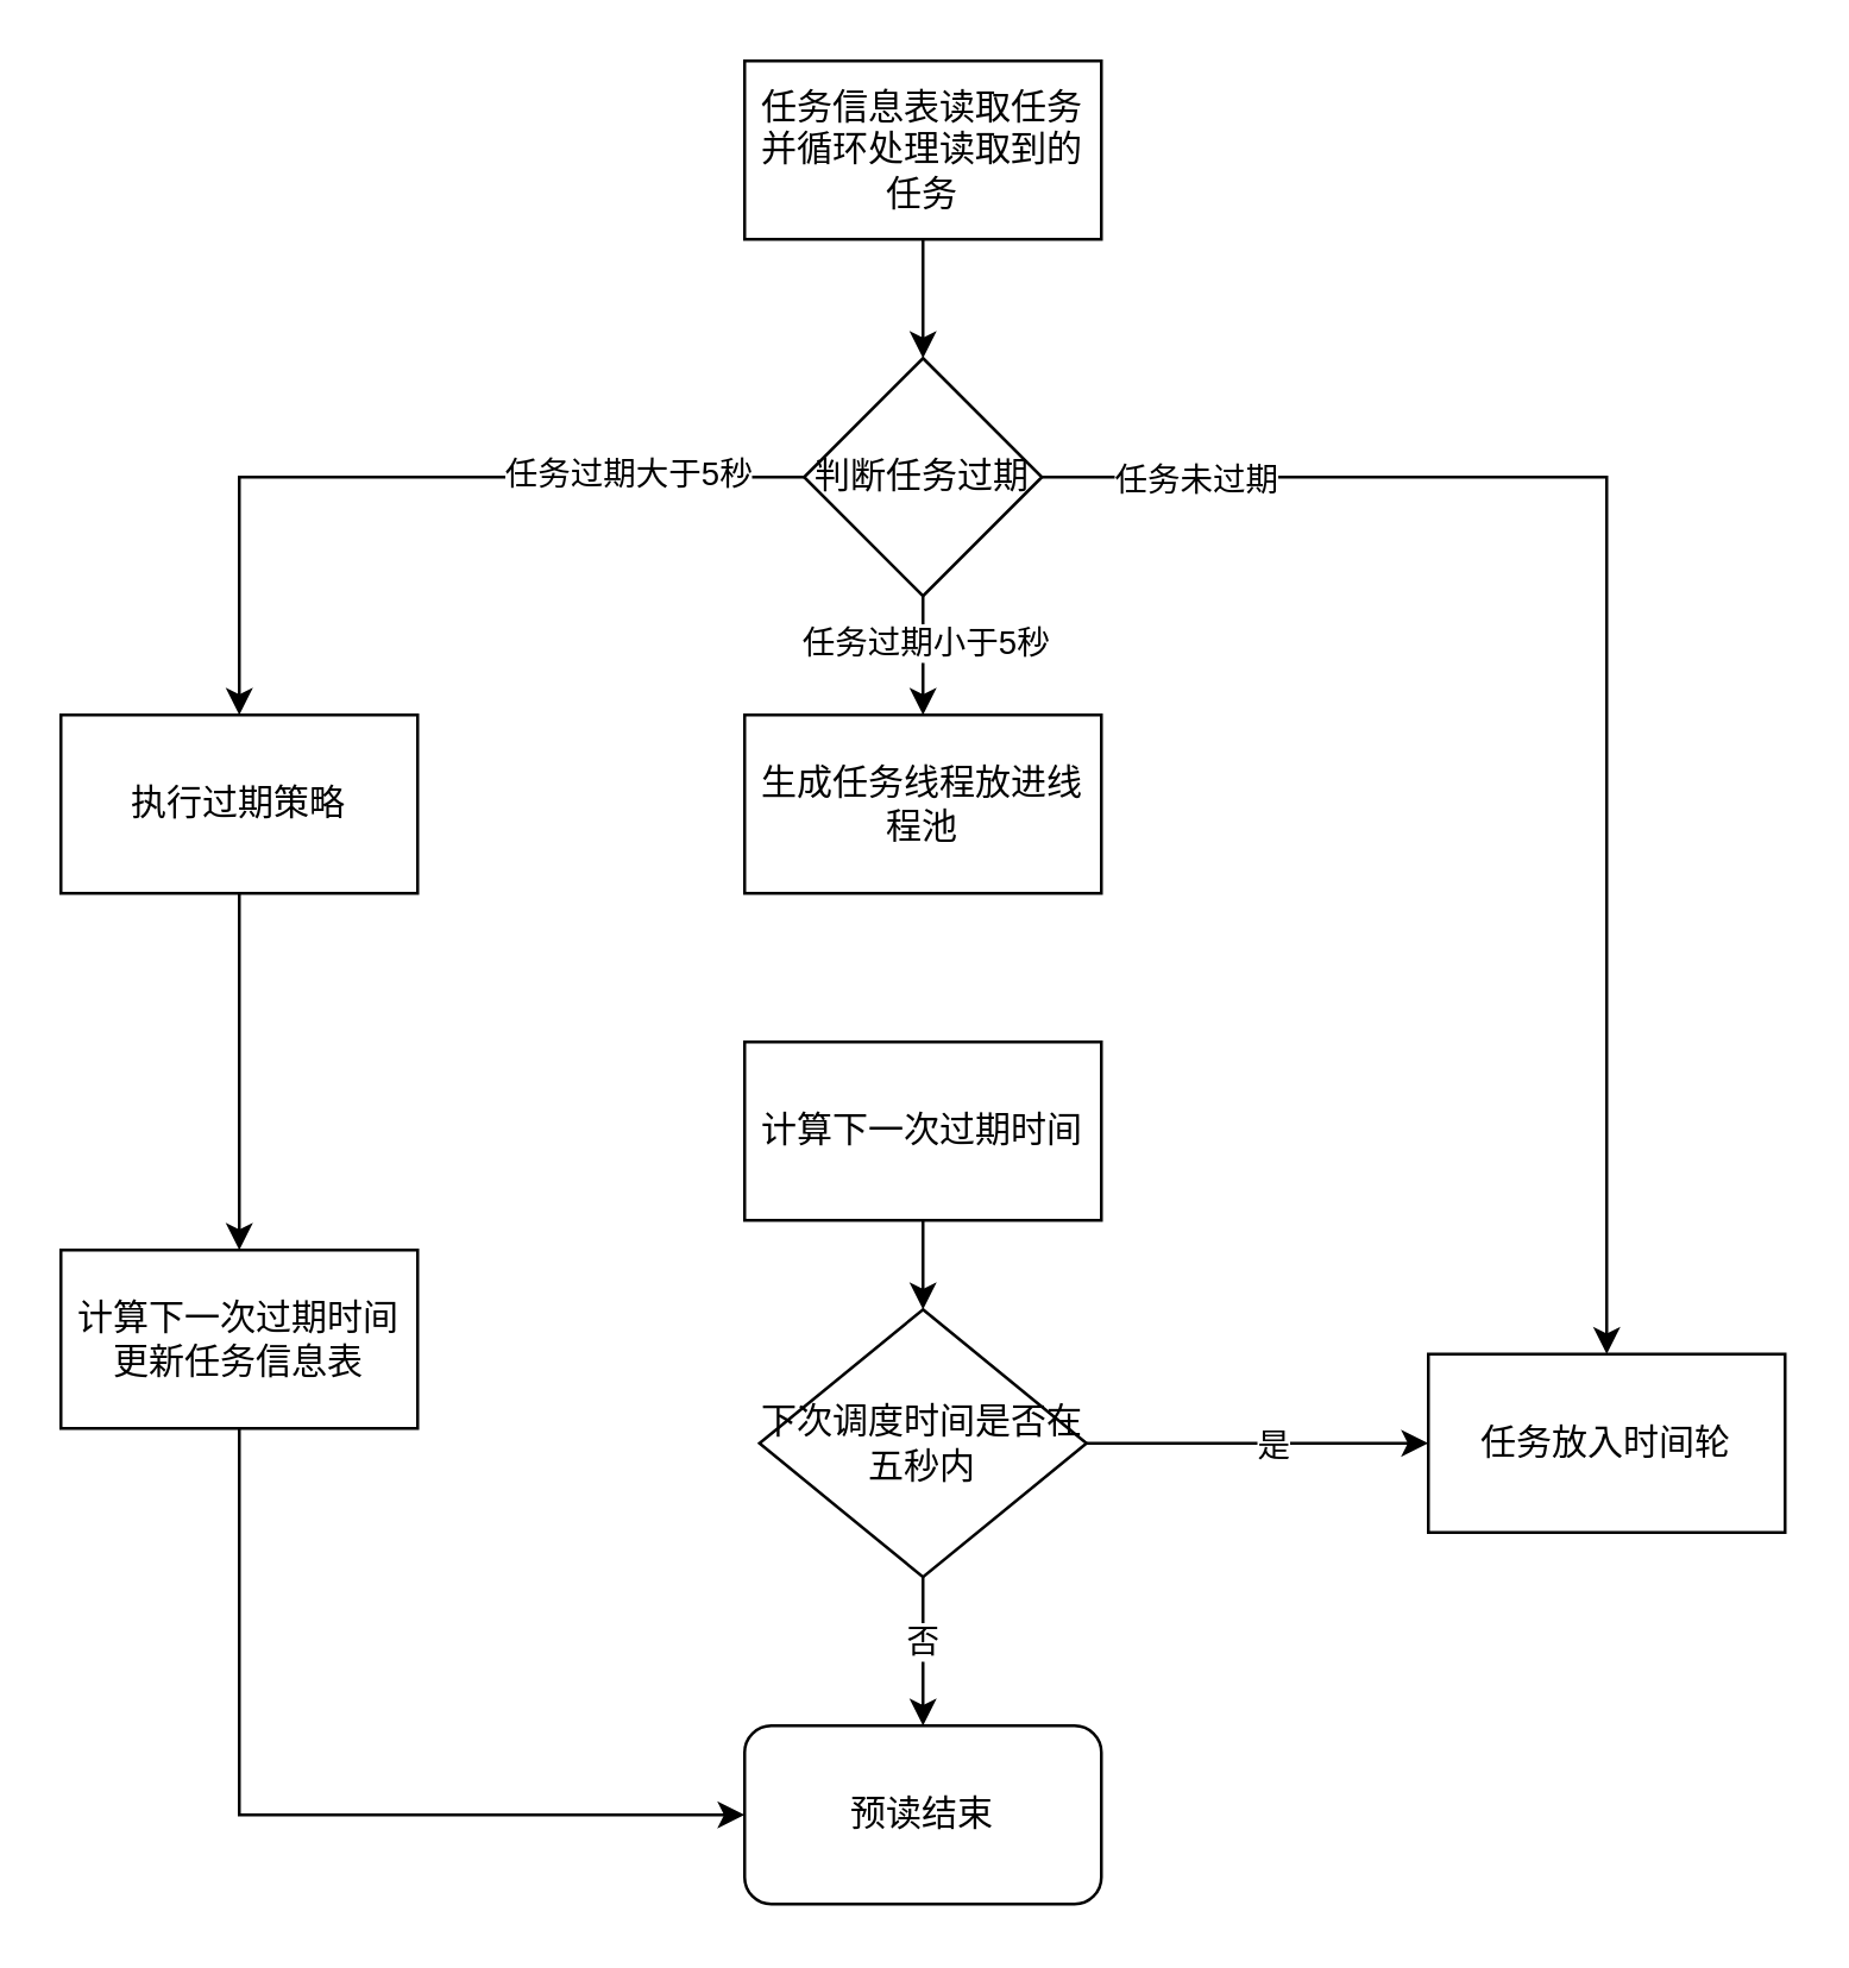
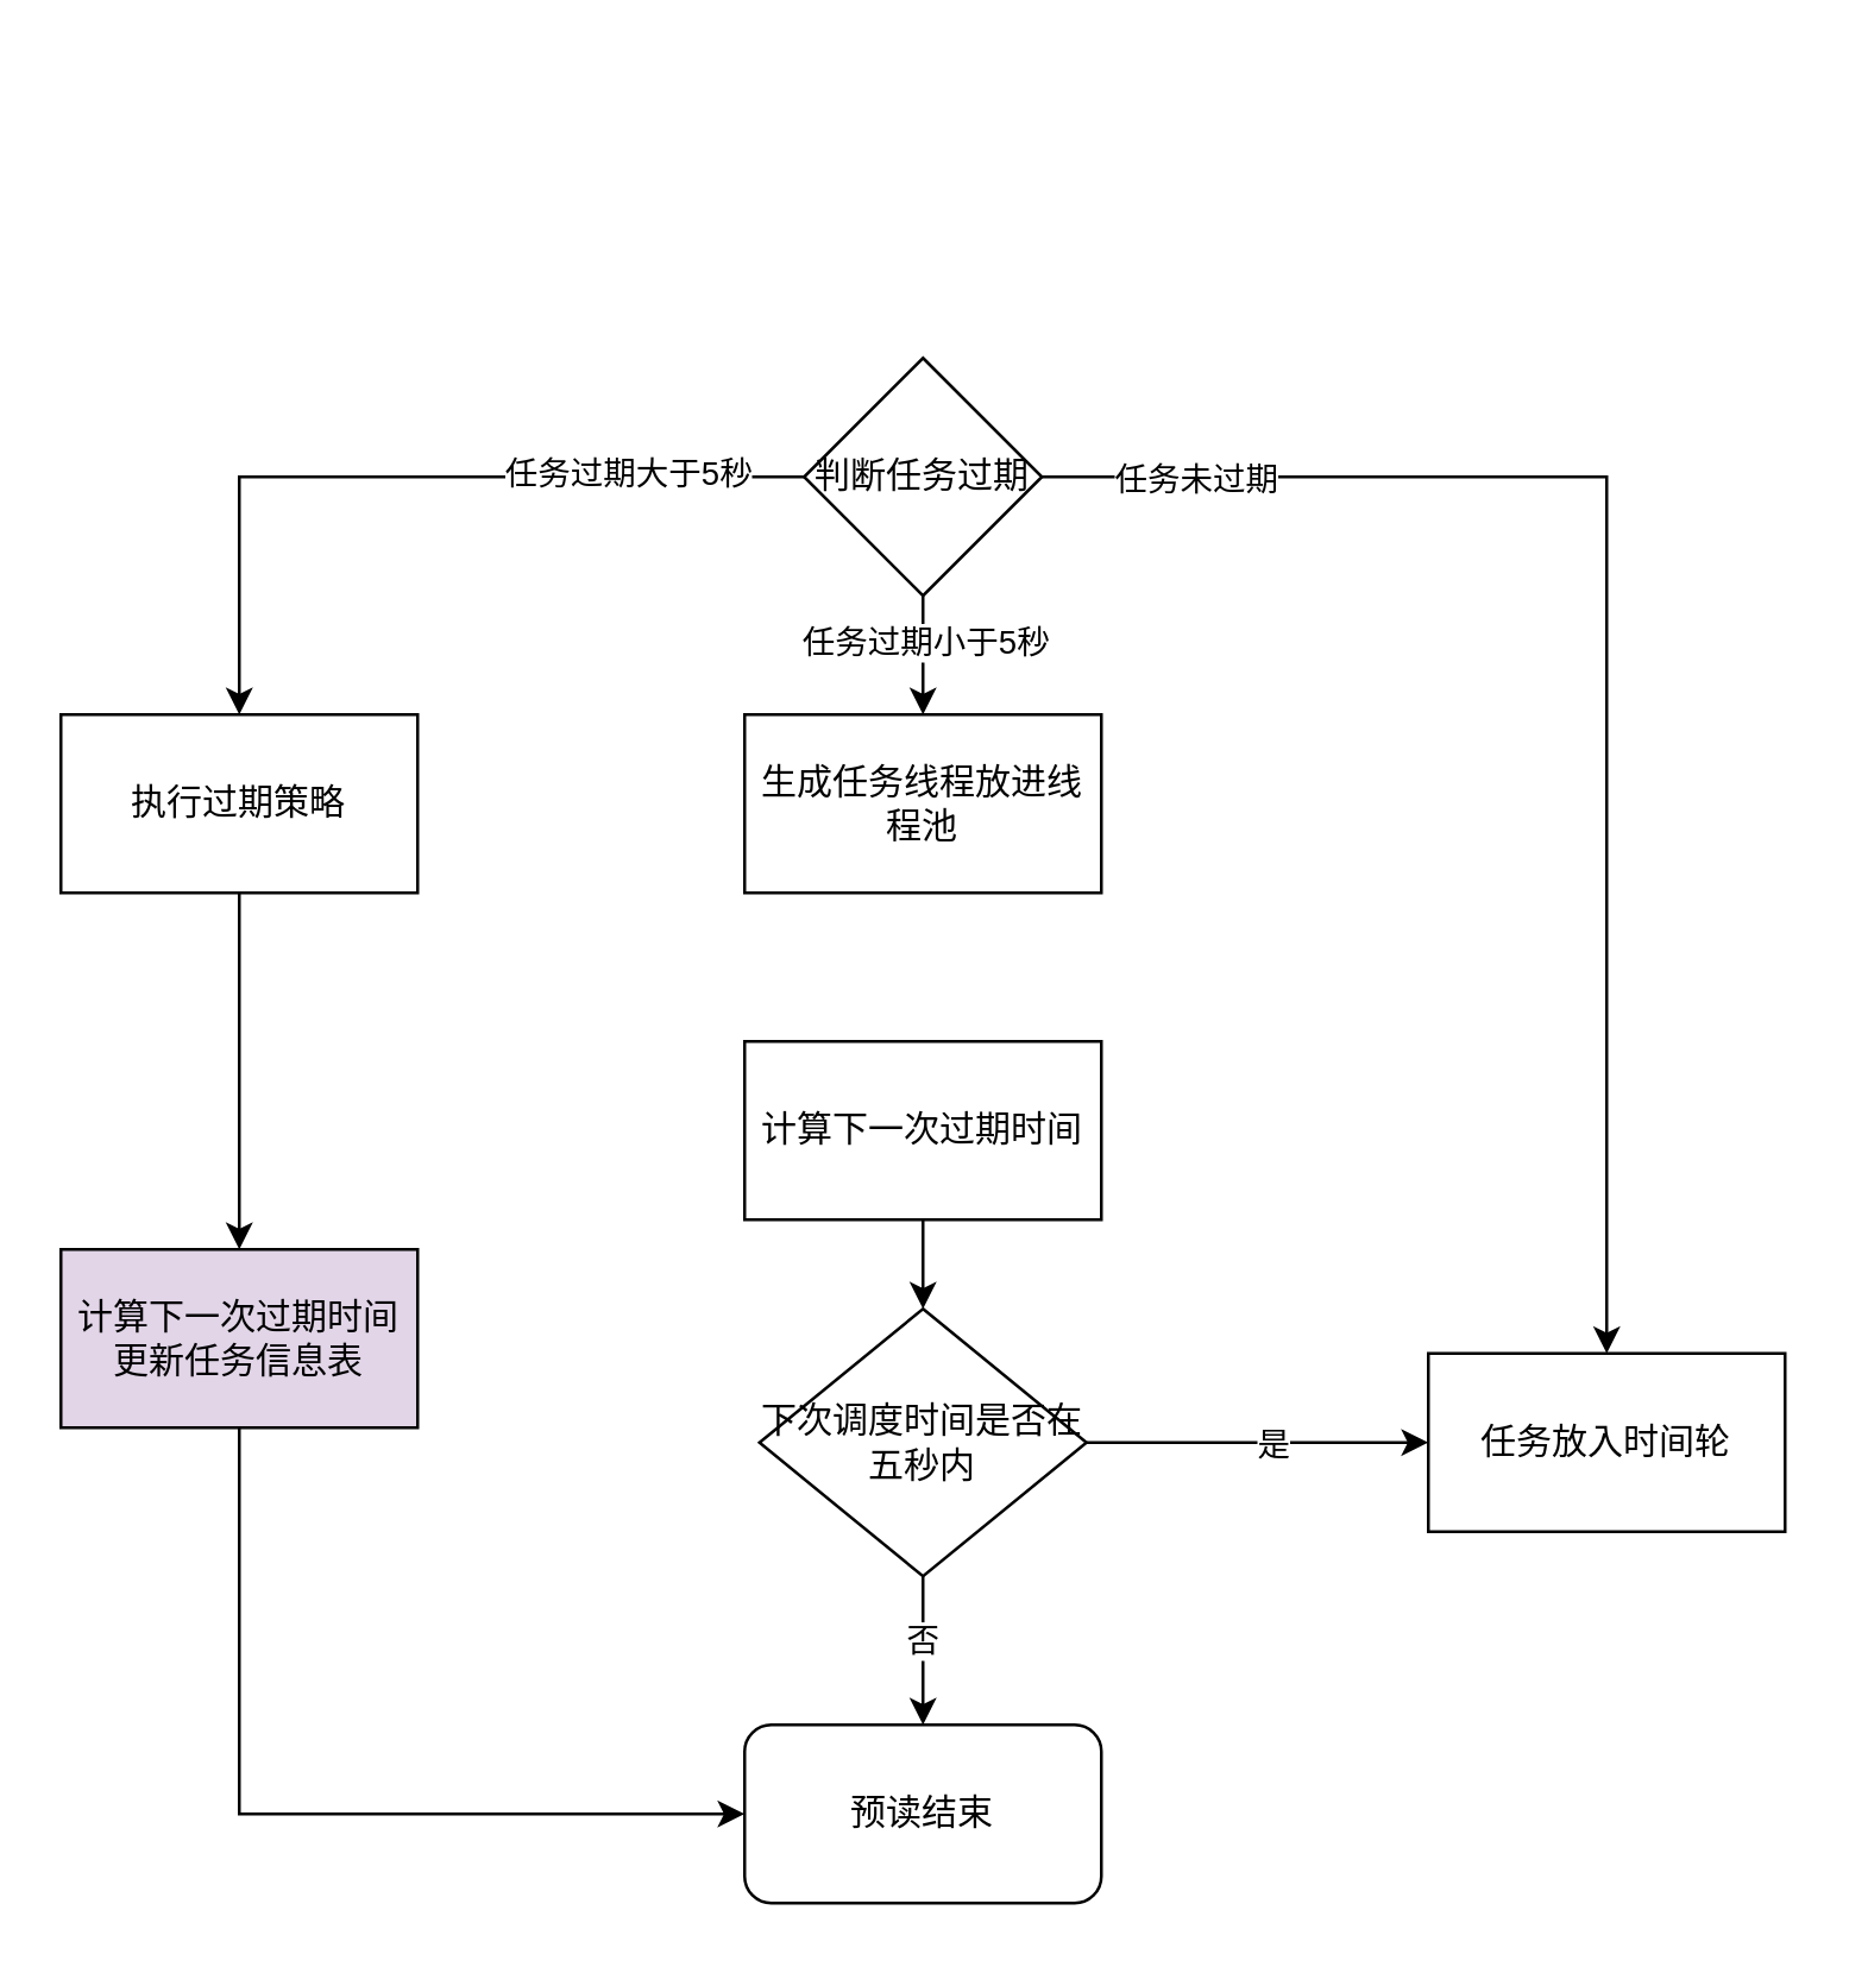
- <mxCell id="3" value="任务信息表读取任务并循环处理读取到的任务" style="rounded=0;whiteSpace=wrap;html=1;" vertex="1" parent="1"><mxGeometry x="250" y="20" width="120" height="60" as="geometry" /></mxCell>
- <mxCell id="2" style="edgeStyle=orthogonalEdgeStyle;rounded=0;orthogonalLoop=1;jettySize=auto;html=1;exitX=0.5;exitY=1;exitDx=0;exitDy=0;entryX=0.5;entryY=0;entryDx=0;entryDy=0;" edge="1" parent="1" source="3" target="10"><mxGeometry relative="1" as="geometry" /></mxCell>
- <mxCell id="23" value="计算下一次过期时间更新任务信息表" style="rounded=0;whiteSpace=wrap;html=1;" vertex="1" parent="1"><mxGeometry x="20" y="420" width="120" height="60" as="geometry" /></mxCell>
+ <mxCell id="23" value="计算下一次过期时间更新任务信息表" style="rounded=0;whiteSpace=wrap;html=1;fillColor=#e1d5e7;" vertex="1" parent="1"><mxGeometry x="20" y="420" width="120" height="60" as="geometry" /></mxCell>
